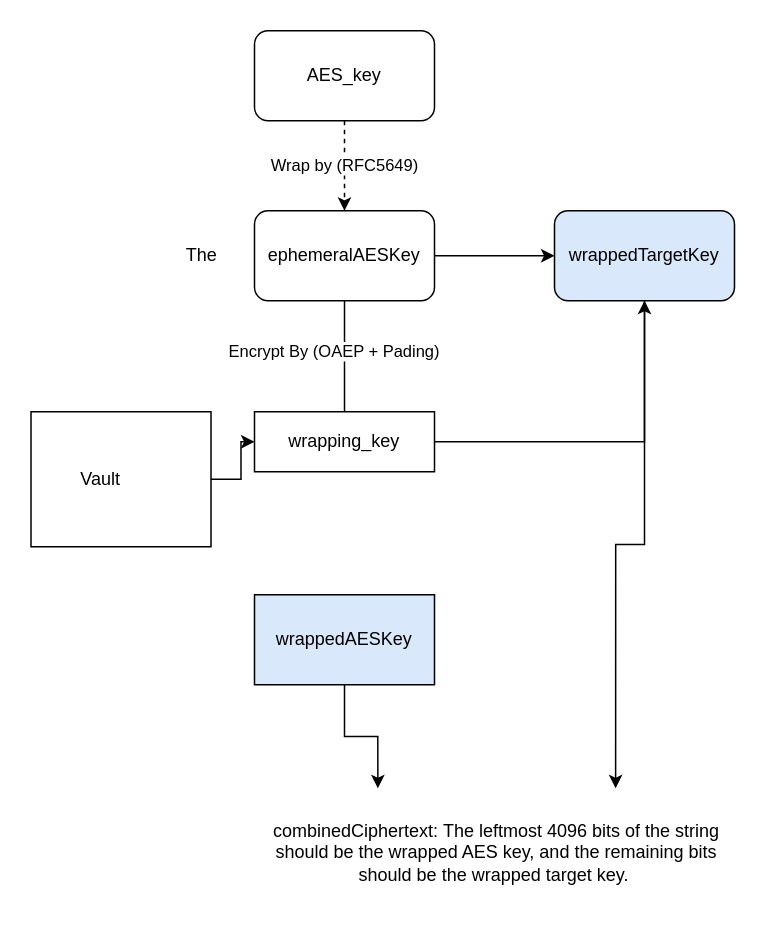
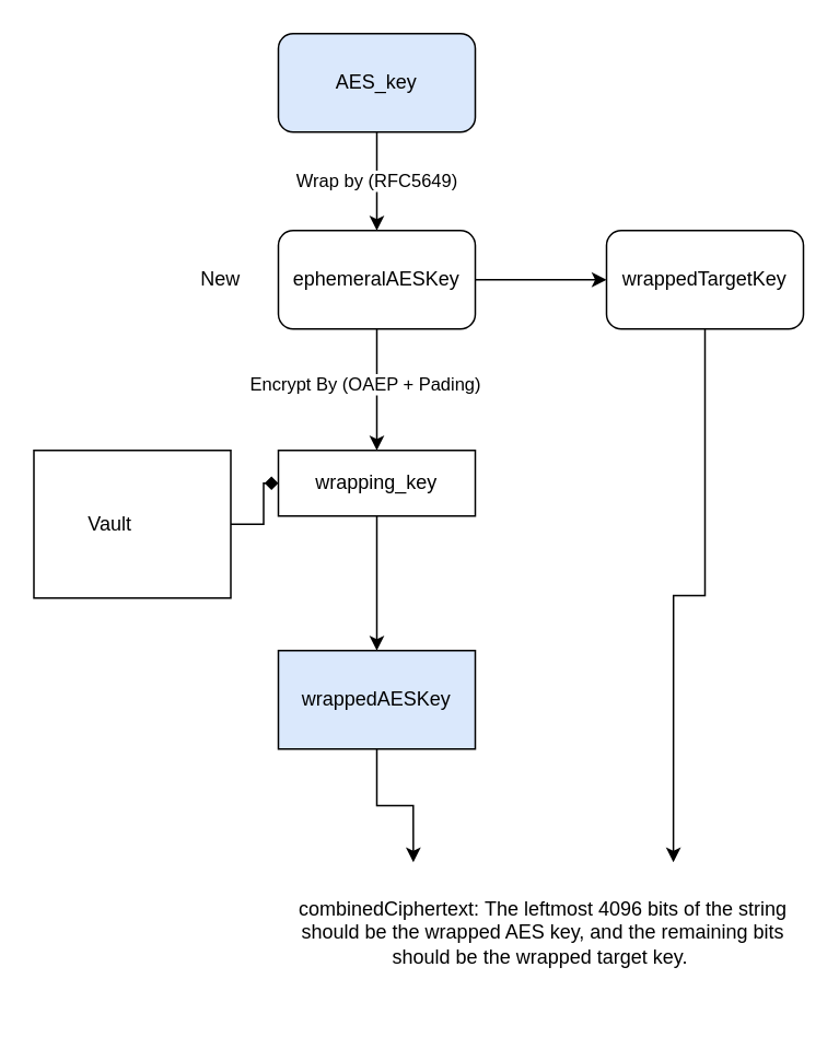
- <mxCell id="7" value="AES_key" style="rounded=1;whiteSpace=wrap;html=1;" parent="1" vertex="1"><mxGeometry x="169" y="20" width="120" height="60" as="geometry" /></mxCell>
+ <mxCell id="7" value="AES_key" style="rounded=1;whiteSpace=wrap;html=1;fillColor=#dae8fc;" parent="1" vertex="1"><mxGeometry x="169" y="20" width="120" height="60" as="geometry" /></mxCell>
- <mxCell id="6" value="Wrap by (RFC5649)" style="edgeStyle=orthogonalEdgeStyle;rounded=0;orthogonalLoop=1;jettySize=auto;html=1;exitX=0.5;exitY=1;exitDx=0;exitDy=0;dashed=1;" edge="1" parent="1" source="7" target="10"><mxGeometry relative="1" as="geometry" /></mxCell>
+ <mxCell id="6" value="Wrap by (RFC5649)" style="edgeStyle=orthogonalEdgeStyle;rounded=0;orthogonalLoop=1;jettySize=auto;html=1;exitX=0.5;exitY=1;exitDx=0;exitDy=0;" edge="1" parent="1" source="7" target="10"><mxGeometry relative="1" as="geometry" /></mxCell>
- <mxCell id="15" value="The" style="text;html=1;align=center;verticalAlign=middle;whiteSpace=wrap;rounded=0;" vertex="1" parent="1"><mxGeometry x="104" y="155" width="60" height="30" as="geometry" /></mxCell>
+ <mxCell id="15" value="New" style="text;html=1;align=center;verticalAlign=middle;whiteSpace=wrap;rounded=0;" vertex="1" parent="1"><mxGeometry x="104" y="155" width="60" height="30" as="geometry" /></mxCell>
- <mxCell id="12" value="wrappedTargetKey" style="rounded=1;whiteSpace=wrap;html=1;fillColor=#dae8fc;" vertex="1" parent="1"><mxGeometry x="369" y="140" width="120" height="60" as="geometry" /></mxCell>
+ <mxCell id="12" value="wrappedTargetKey" style="rounded=1;whiteSpace=wrap;html=1;" vertex="1" parent="1"><mxGeometry x="369" y="140" width="120" height="60" as="geometry" /></mxCell>
- <mxCell id="9" value="Encrypt By (OAEP + Pading)" style="edgeStyle=orthogonalEdgeStyle;rounded=0;orthogonalLoop=1;jettySize=auto;html=1;exitX=0.5;exitY=1;exitDx=0;exitDy=0;endArrow=none;" edge="1" parent="1" source="10" target="5"><mxGeometry x="-0.081" y="-7" relative="1" as="geometry"><mxPoint as="offset" /></mxGeometry></mxCell>
+ <mxCell id="9" value="Encrypt By (OAEP + Pading)" style="edgeStyle=orthogonalEdgeStyle;rounded=0;orthogonalLoop=1;jettySize=auto;html=1;exitX=0.5;exitY=1;exitDx=0;exitDy=0;" edge="1" parent="1" source="10" target="5"><mxGeometry x="-0.081" y="-7" relative="1" as="geometry"><mxPoint as="offset" /></mxGeometry></mxCell>
- <mxCell id="4" value="" style="edgeStyle=orthogonalEdgeStyle;rounded=0;orthogonalLoop=1;jettySize=auto;html=1;" edge="1" parent="1" source="5" target="12"><mxGeometry relative="1" as="geometry" /></mxCell>
+ <mxCell id="4" value="" style="edgeStyle=orthogonalEdgeStyle;rounded=0;orthogonalLoop=1;jettySize=auto;html=1;" edge="1" parent="1" source="5" target="14"><mxGeometry relative="1" as="geometry" /></mxCell>
- <mxCell id="2" value="" style="edgeStyle=orthogonalEdgeStyle;rounded=0;orthogonalLoop=1;jettySize=auto;html=1;" parent="1" source="3" target="5" edge="1"><mxGeometry relative="1" as="geometry" /></mxCell>
+ <mxCell id="2" value="" style="edgeStyle=orthogonalEdgeStyle;rounded=0;orthogonalLoop=1;jettySize=auto;html=1;endArrow=diamond;" parent="1" source="3" target="5" edge="1"><mxGeometry relative="1" as="geometry" /></mxCell>
